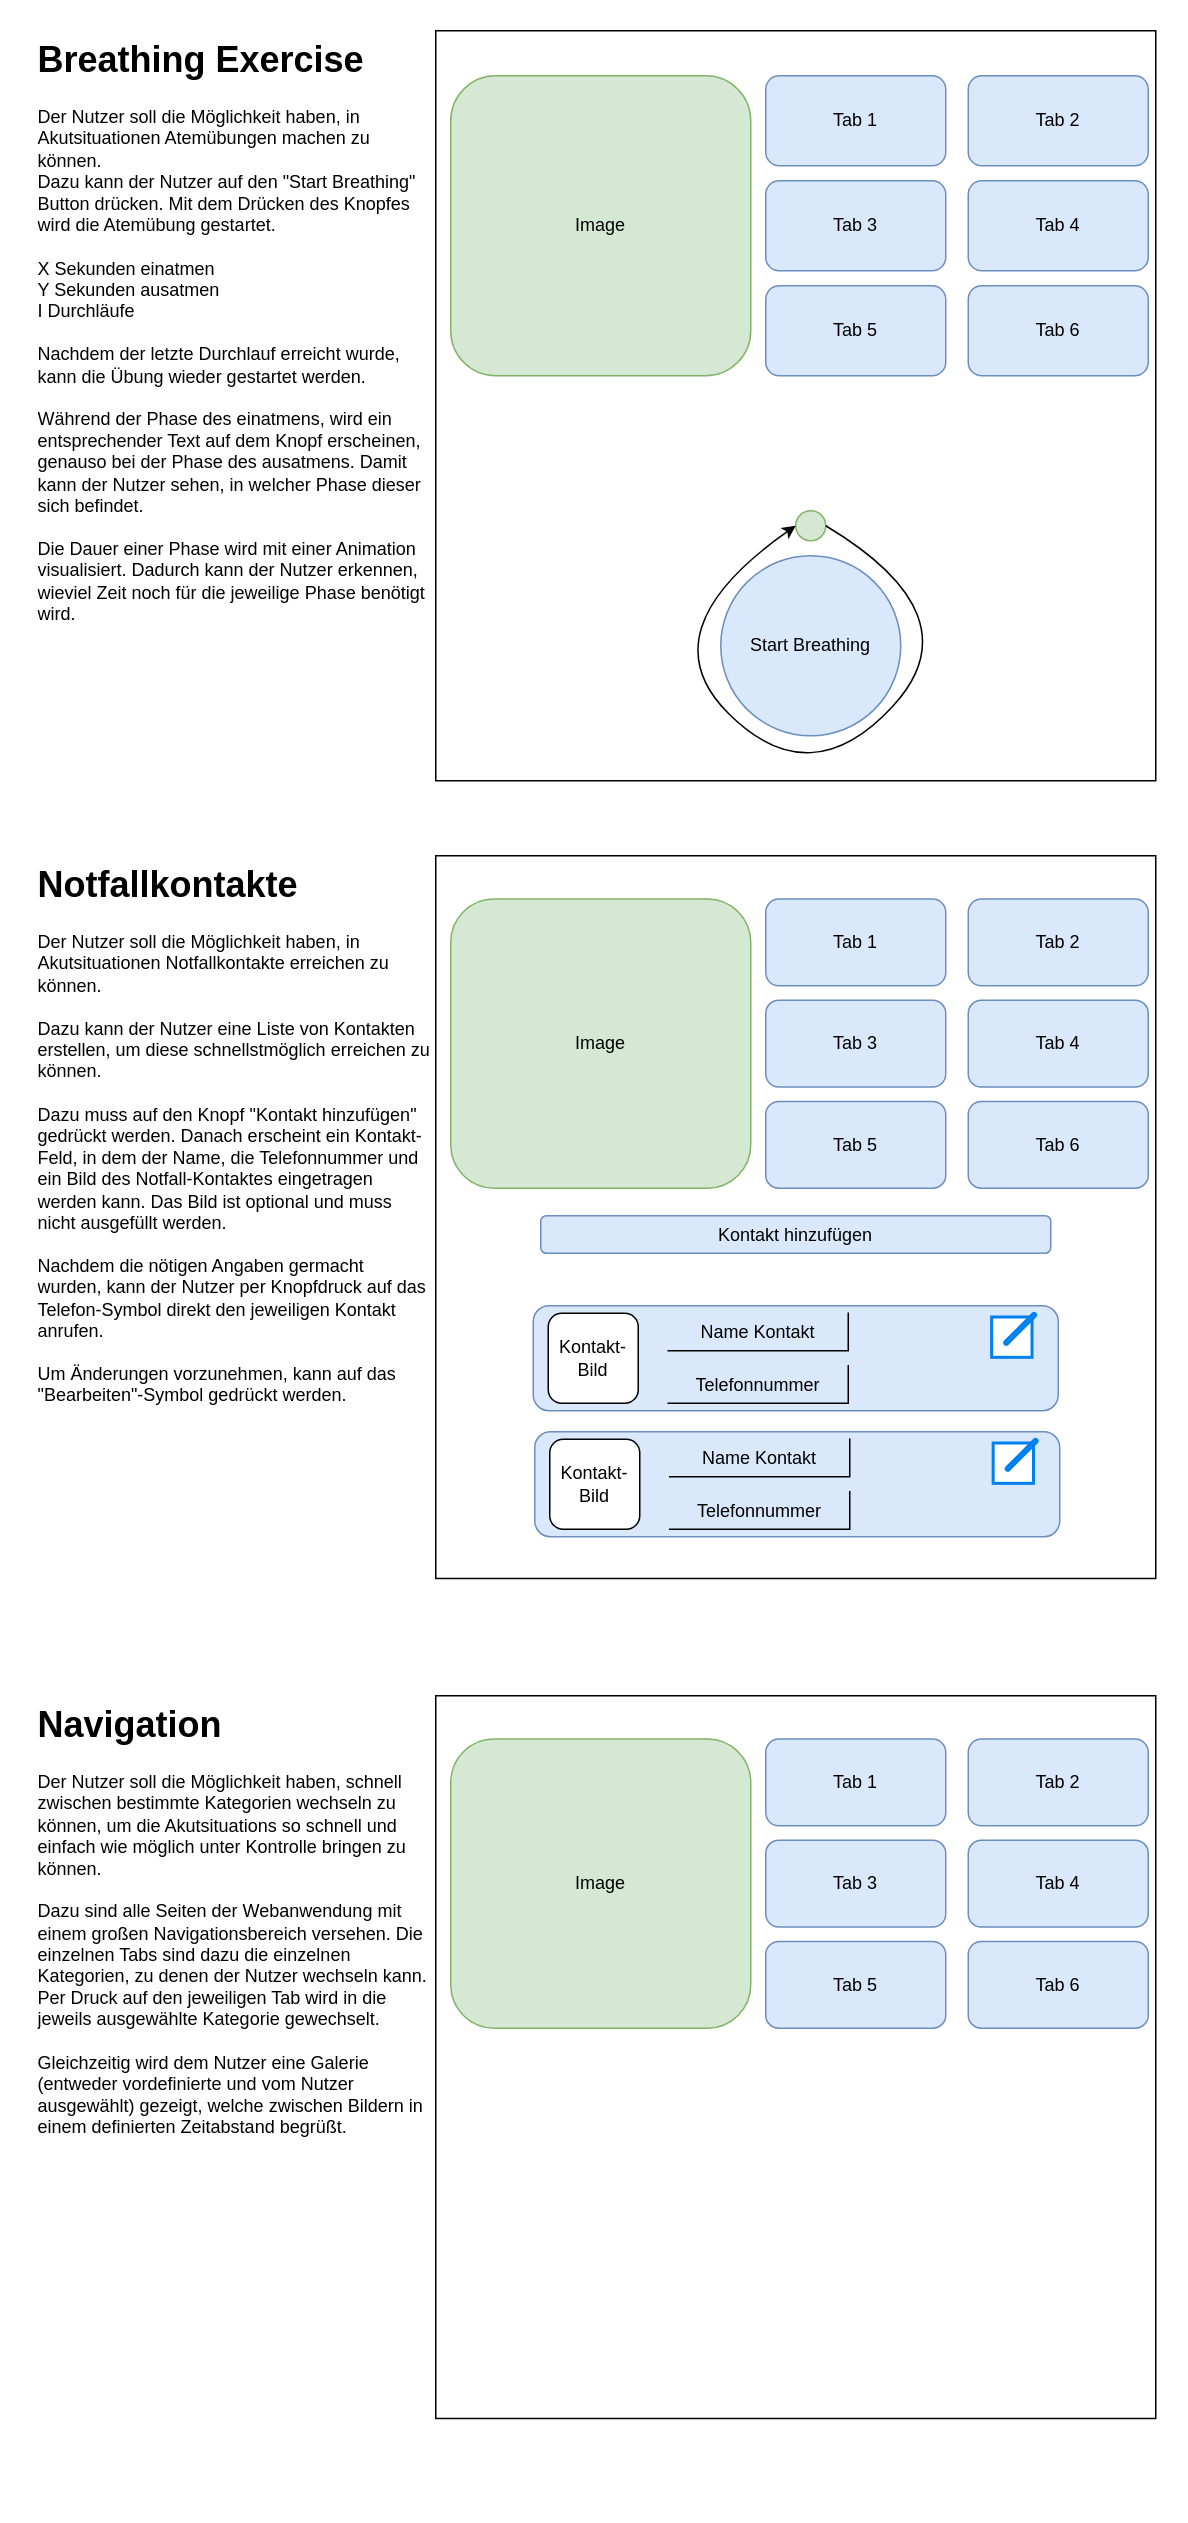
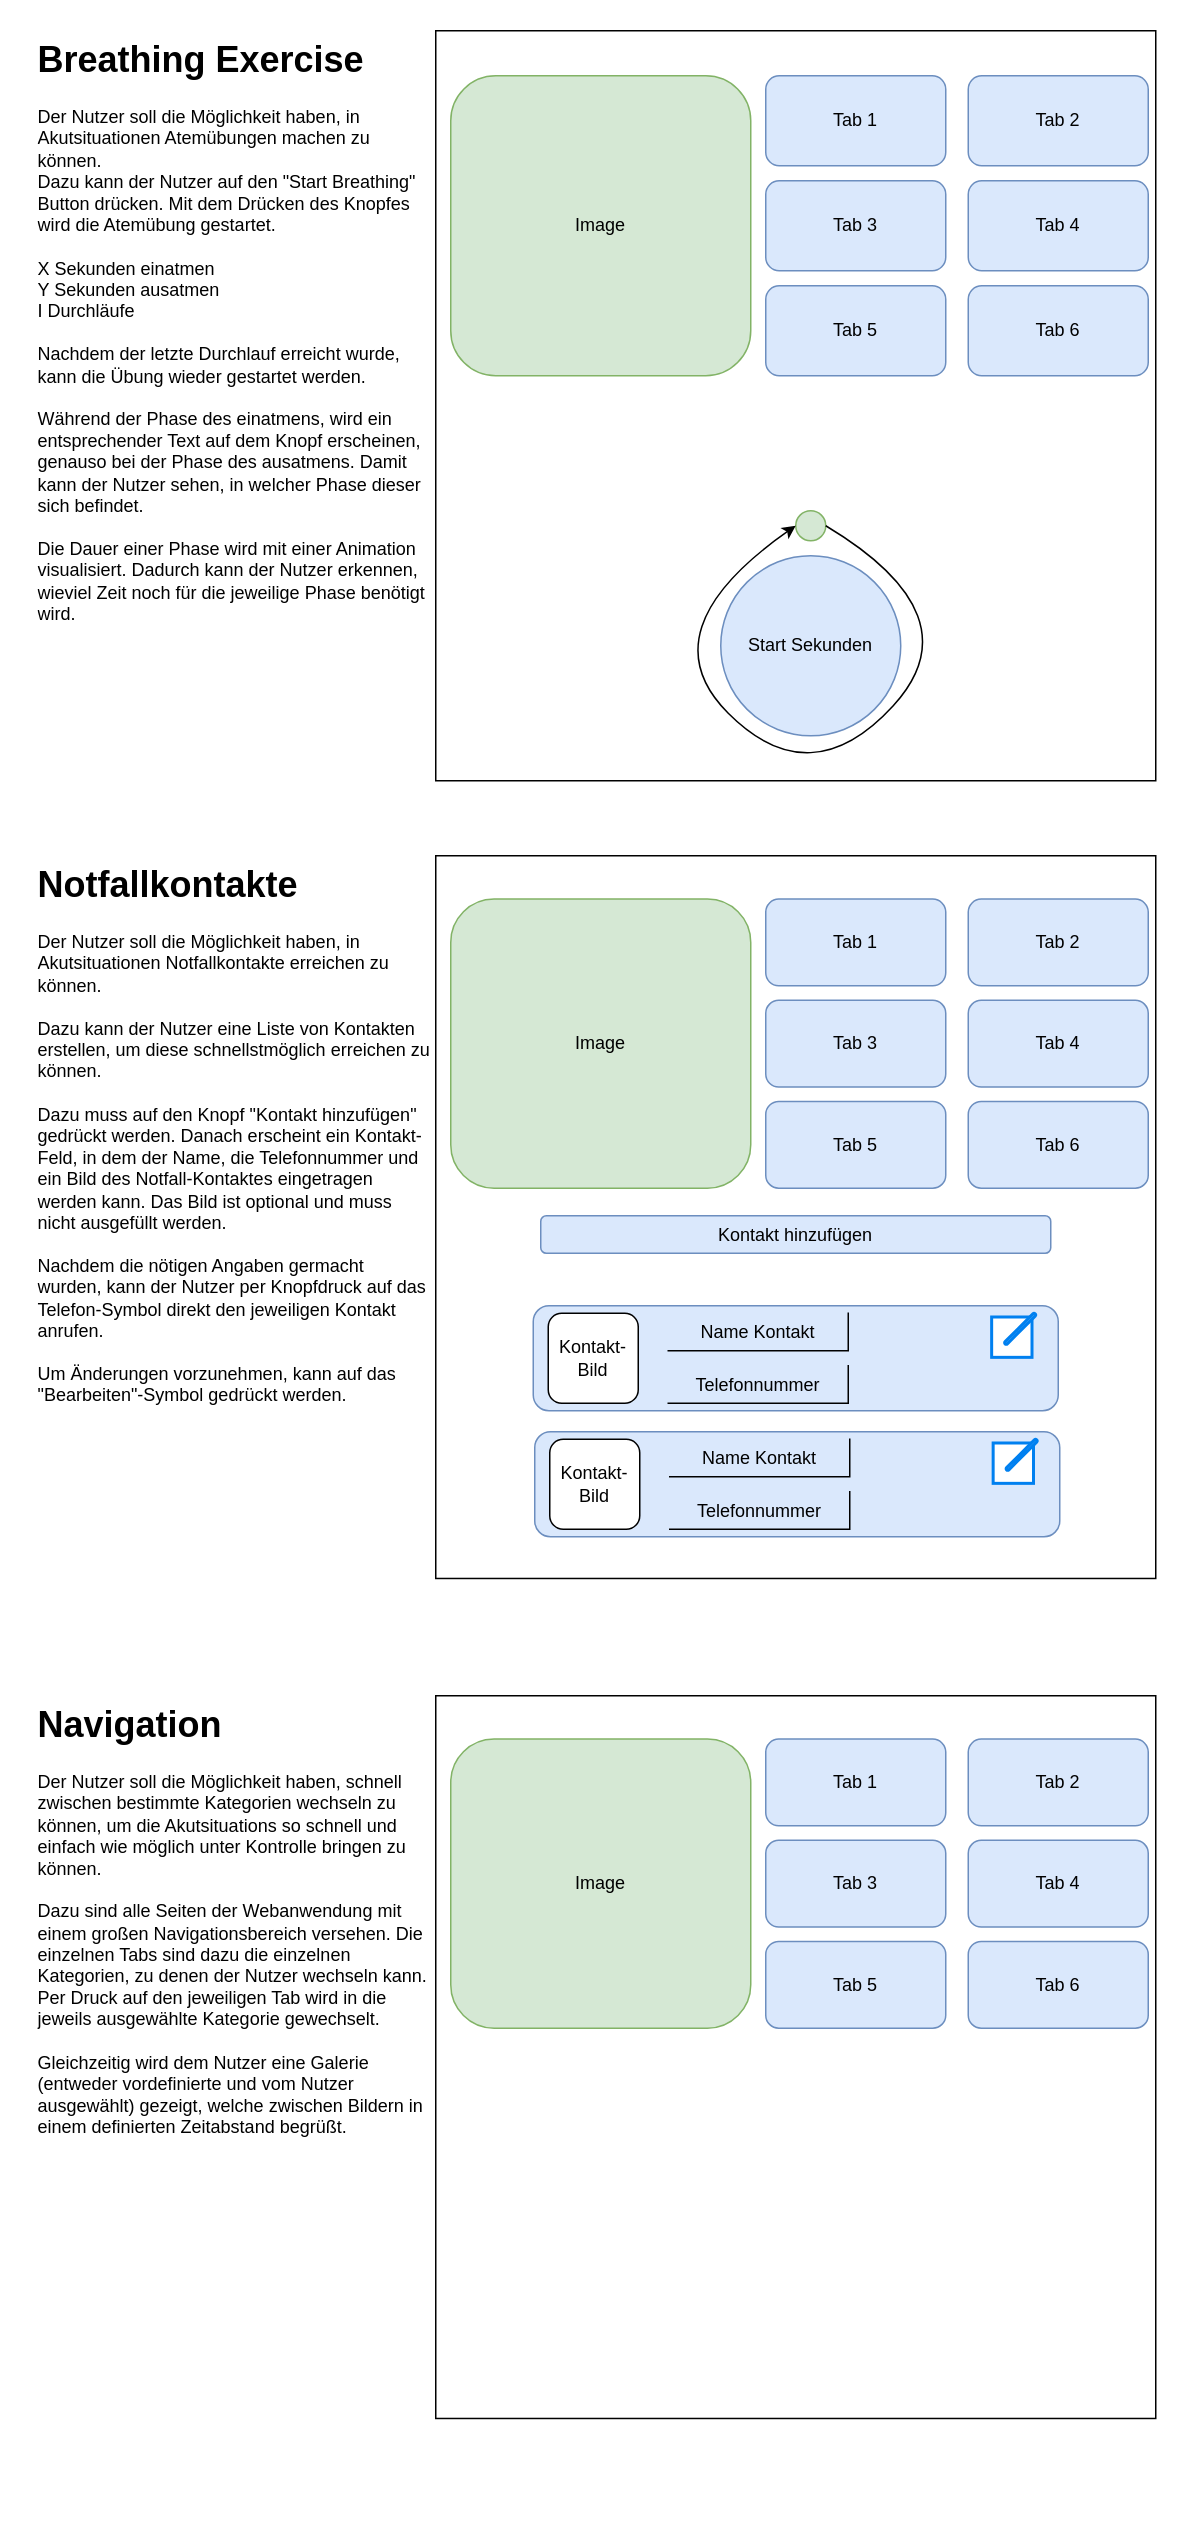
- <mxCell id="13" value="Start Breathing" style="ellipse;whiteSpace=wrap;html=1;aspect=fixed;fillColor=#dae8fc;strokeColor=#6c8ebf;" vertex="1" parent="4"><mxGeometry x="190" y="350" width="120" height="120" as="geometry" /></mxCell>
+ <mxCell id="13" value="Start Sekunden" style="ellipse;whiteSpace=wrap;html=1;aspect=fixed;fillColor=#dae8fc;strokeColor=#6c8ebf;" vertex="1" parent="4"><mxGeometry x="190" y="350" width="120" height="120" as="geometry" /></mxCell>
